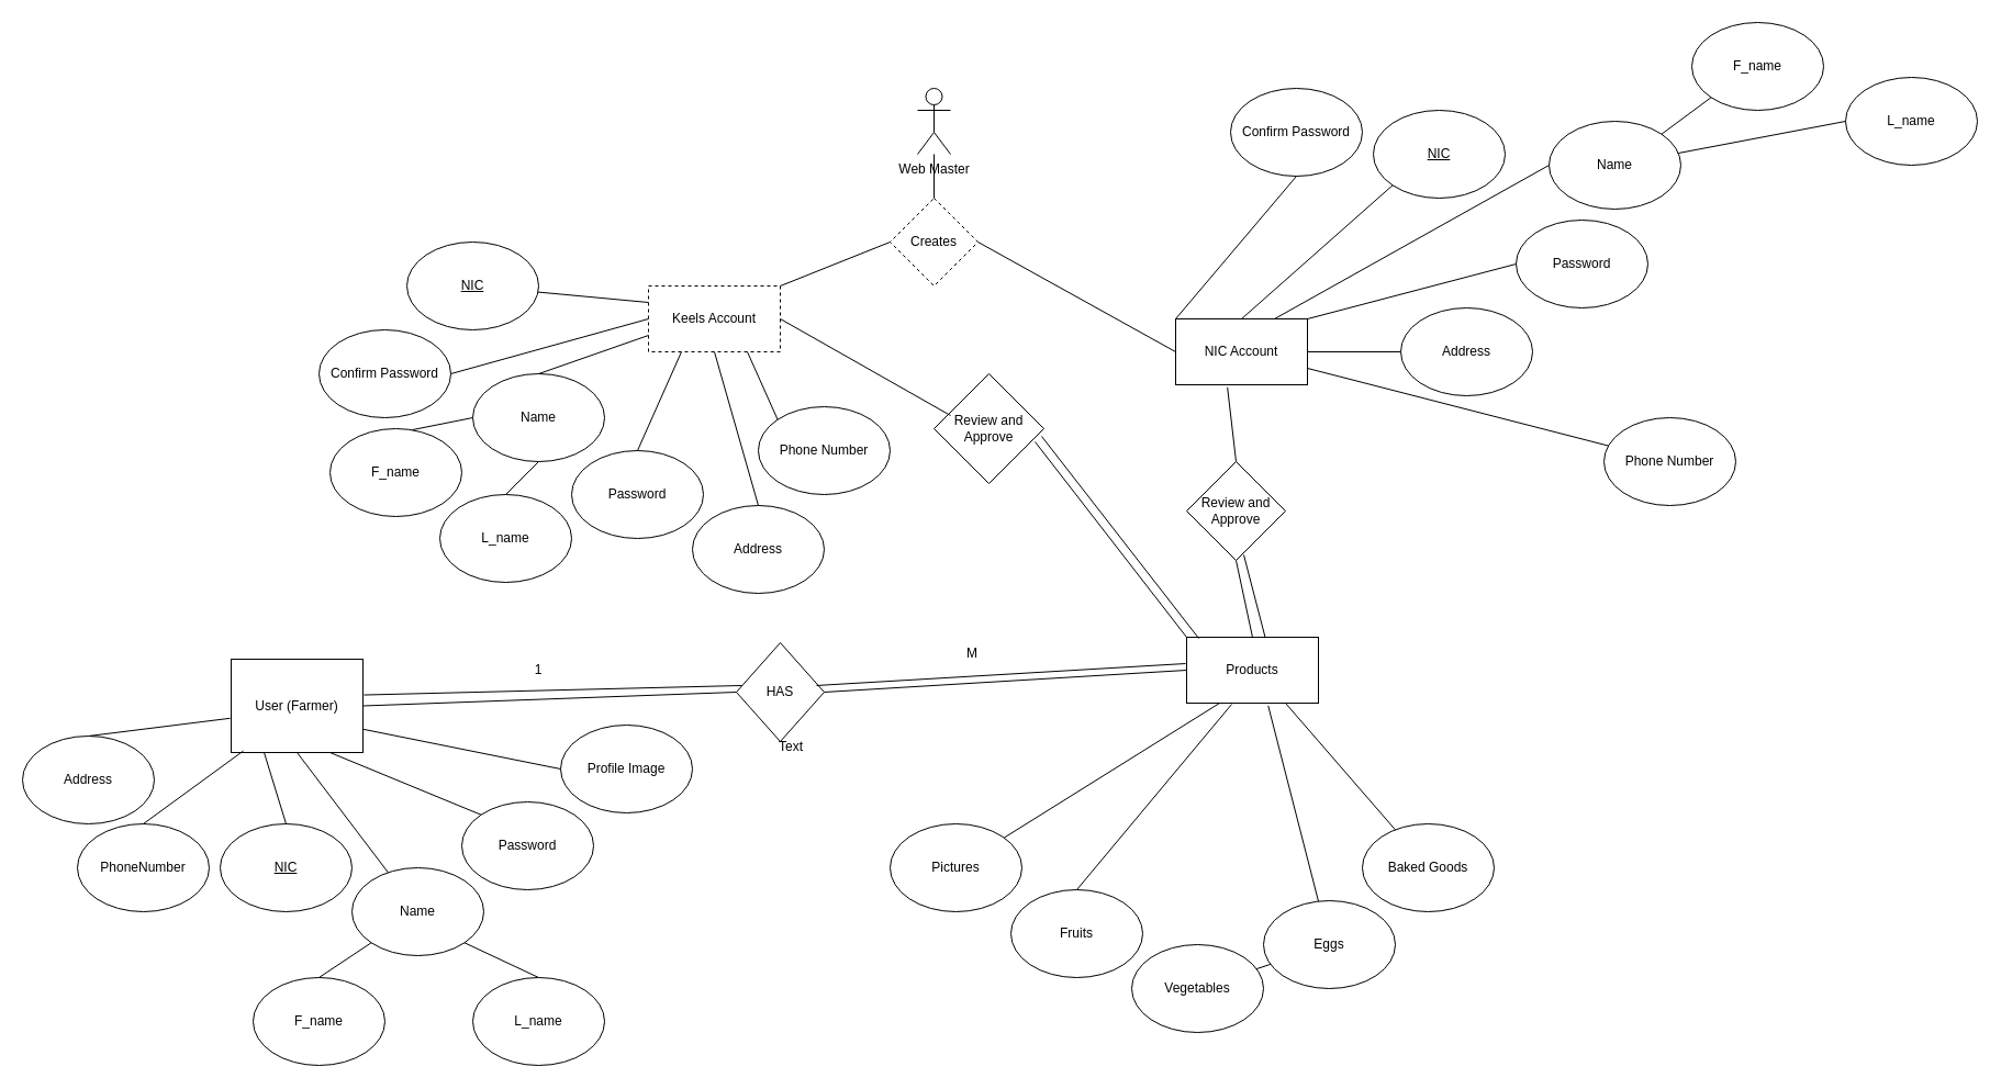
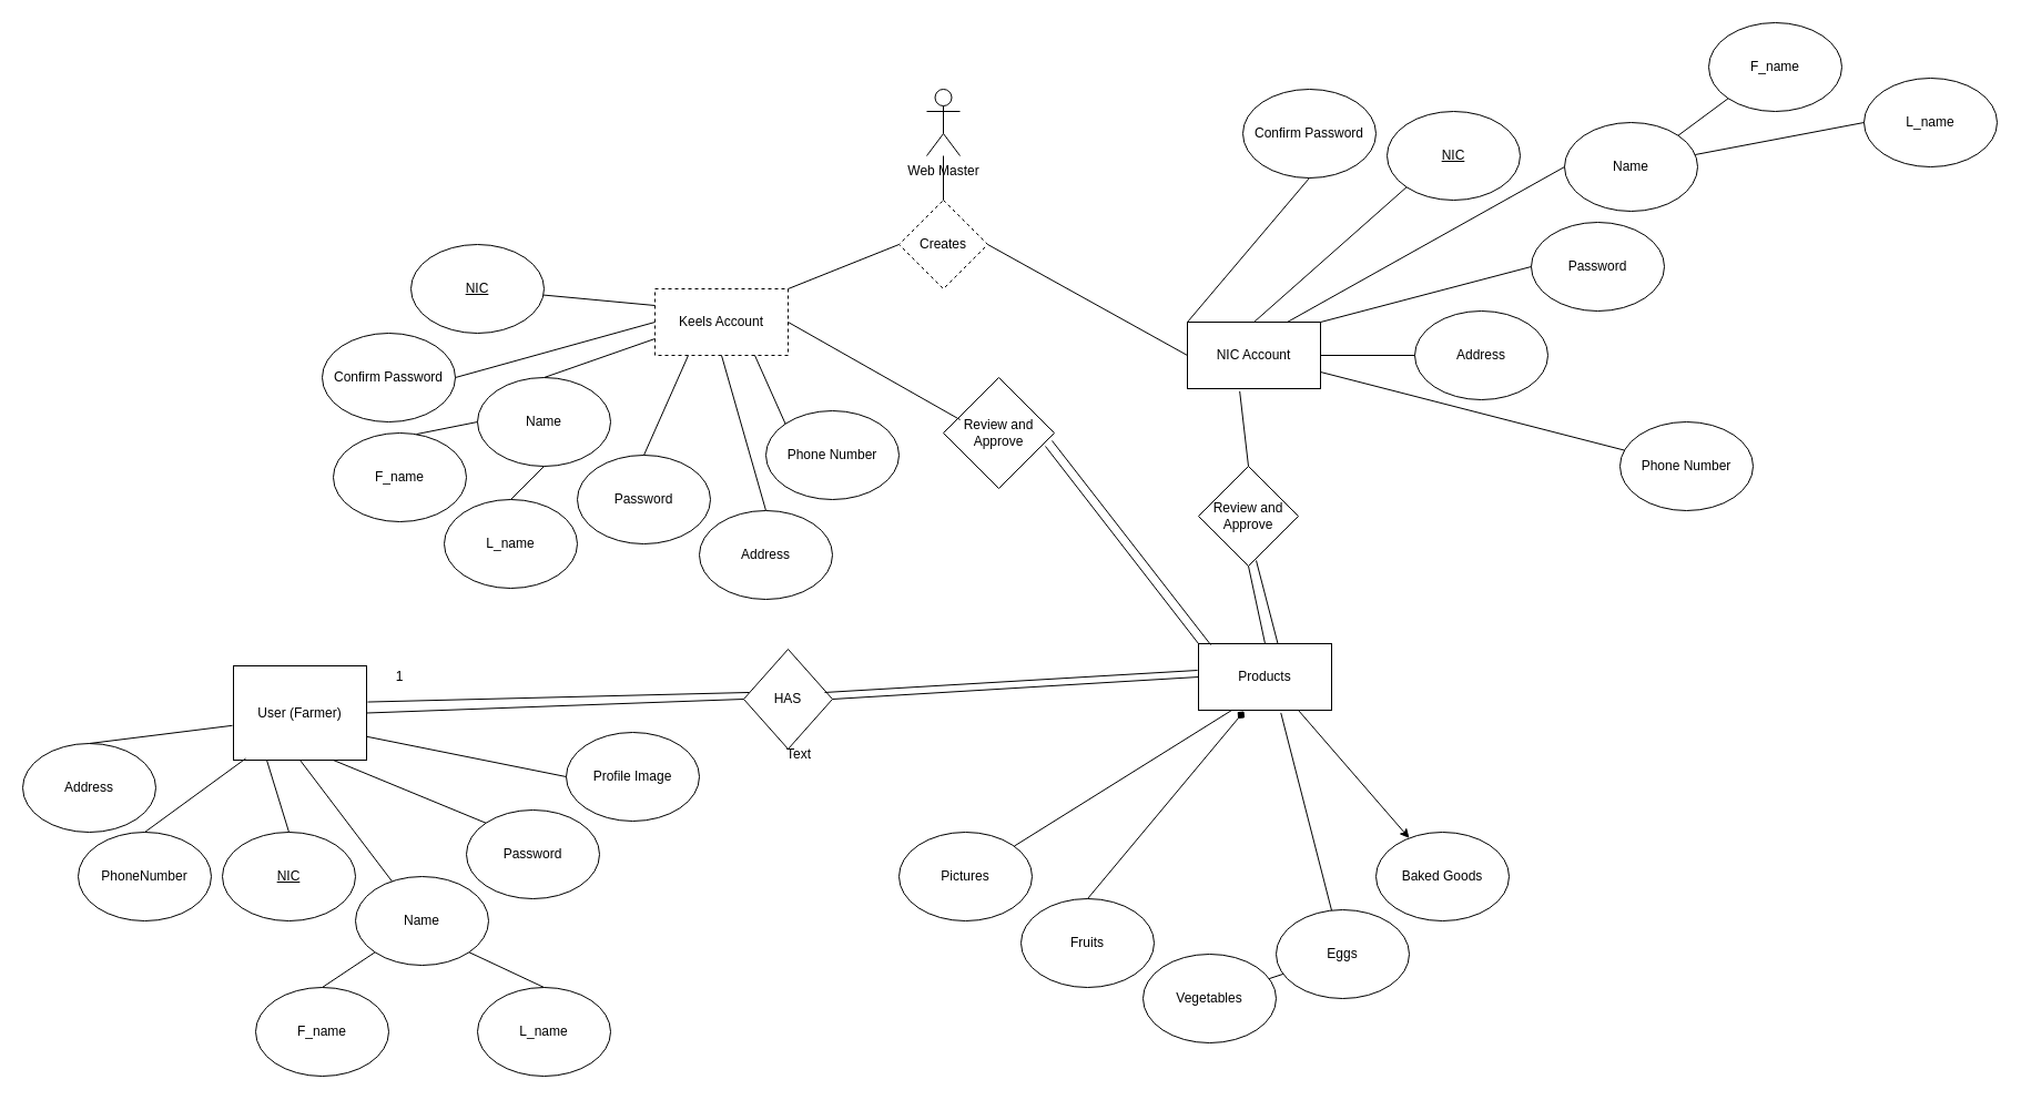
- <mxCell id="83" value="M" style="text;html=1;strokeColor=none;fillColor=none;align=center;verticalAlign=middle;whiteSpace=wrap;rounded=0;" vertex="1" parent="1"><mxGeometry x="865" y="585" width="40" height="20" as="geometry" /></mxCell>
- <mxCell id="82" value="1" style="text;html=1;strokeColor=none;fillColor=none;align=center;verticalAlign=middle;whiteSpace=wrap;rounded=0;" vertex="1" parent="1"><mxGeometry x="470" y="600" width="40" height="20" as="geometry" /></mxCell>
+ <mxCell id="82" value="1" style="text;html=1;strokeColor=none;fillColor=none;align=center;verticalAlign=middle;whiteSpace=wrap;rounded=0;" vertex="1" parent="1"><mxGeometry x="340" y="600" width="40" height="20" as="geometry" /></mxCell>
- <mxCell id="31" value="" style="endArrow=none;html=1;exitX=0.5;exitY=0;exitDx=0;exitDy=0;entryX=0.342;entryY=1.017;entryDx=0;entryDy=0;entryPerimeter=0;" edge="1" parent="1" source="27" target="22"><mxGeometry width="50" height="50" relative="1" as="geometry"><mxPoint x="1160" y="710" as="sourcePoint" /><mxPoint x="1210" y="660" as="targetPoint" /></mxGeometry></mxCell>
+ <mxCell id="31" value="" style="endArrow=diamond;html=1;exitX=0.5;exitY=0;exitDx=0;exitDy=0;entryX=0.342;entryY=1.017;entryDx=0;entryDy=0;entryPerimeter=0;" edge="1" parent="1" source="27" target="22"><mxGeometry width="50" height="50" relative="1" as="geometry"><mxPoint x="1160" y="710" as="sourcePoint" /><mxPoint x="1210" y="660" as="targetPoint" /></mxGeometry></mxCell>
- <mxCell id="34" value="" style="endArrow=none;html=1;exitX=0.75;exitY=1;exitDx=0;exitDy=0;" edge="1" parent="1" source="22" target="29"><mxGeometry width="50" height="50" relative="1" as="geometry"><mxPoint x="1160" y="710" as="sourcePoint" /><mxPoint x="1210" y="660" as="targetPoint" /></mxGeometry></mxCell>
+ <mxCell id="34" value="" style="endArrow=classic;html=1;exitX=0.75;exitY=1;exitDx=0;exitDy=0;" edge="1" parent="1" source="22" target="29"><mxGeometry width="50" height="50" relative="1" as="geometry"><mxPoint x="1160" y="710" as="sourcePoint" /><mxPoint x="1210" y="660" as="targetPoint" /></mxGeometry></mxCell>
